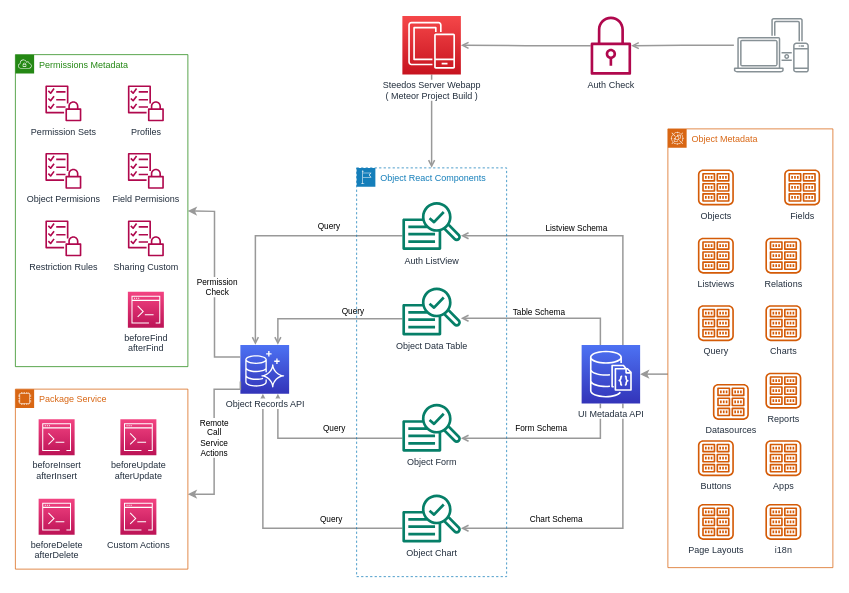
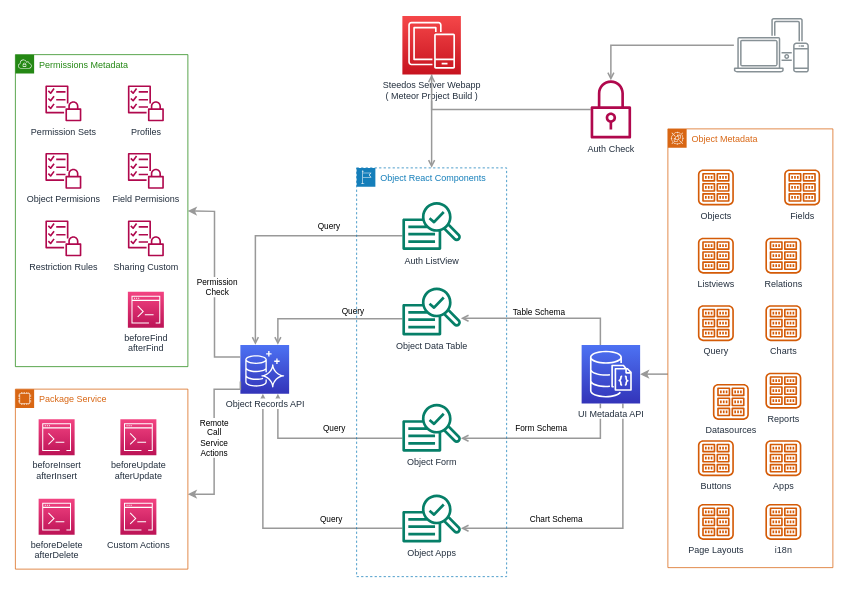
- <mxCell id="61" value="Auth Check" style="sketch=0;outlineConnect=0;fontColor=#232F3E;gradientColor=none;fillColor=#B0084D;strokeColor=none;dashed=0;verticalLabelPosition=bottom;verticalAlign=top;align=center;html=1;fontSize=12;fontStyle=0;aspect=fixed;pointerEvents=1;shape=mxgraph.aws4.opsworks_permissions;labelBackgroundColor=none;fontFamily=Helvetica;" parent="1" vertex="1"><mxGeometry x="787" y="21" width="54" height="78" as="geometry" /></mxCell>
+ <mxCell id="61" value="Auth Check" style="sketch=0;outlineConnect=0;fontColor=#232F3E;gradientColor=none;fillColor=#B0084D;strokeColor=none;dashed=0;verticalLabelPosition=bottom;verticalAlign=top;align=center;html=1;fontSize=12;fontStyle=0;aspect=fixed;pointerEvents=1;shape=mxgraph.aws4.opsworks_permissions;labelBackgroundColor=none;fontFamily=Helvetica;" parent="1" vertex="1"><mxGeometry x="787" y="106" width="54" height="78" as="geometry" /></mxCell>
- <mxCell id="3" style="edgeStyle=orthogonalEdgeStyle;rounded=0;orthogonalLoop=1;jettySize=auto;html=1;startArrow=none;startFill=0;endArrow=open;endFill=0;strokeWidth=2;strokeColor=#999999;" parent="1" source="11" target="21" edge="1"><mxGeometry relative="1" as="geometry"><Array as="points"><mxPoint x="830" y="313.5" /></Array></mxGeometry></mxCell>
- <mxCell id="4" value="Listview Schema" style="edgeLabel;html=1;align=center;verticalAlign=middle;resizable=0;points=[];fontSize=11;fontFamily=Helvetica;fontColor=default;" parent="3" vertex="1" connectable="0"><mxGeometry x="0.152" y="-1" relative="1" as="geometry"><mxPoint y="-9" as="offset" /></mxGeometry></mxCell>
- <mxCell id="23" value="Object Chart" style="sketch=0;outlineConnect=0;fontColor=#232F3E;gradientColor=none;fillColor=#067F68;strokeColor=none;dashed=0;verticalLabelPosition=bottom;verticalAlign=top;align=center;html=1;fontSize=12;fontStyle=0;aspect=fixed;pointerEvents=1;shape=mxgraph.aws4.sagemaker_train;" parent="1" vertex="1"><mxGeometry x="536" y="658" width="78" height="65" as="geometry" /></mxCell>
+ <mxCell id="23" value="Object Apps" style="sketch=0;outlineConnect=0;fontColor=#232F3E;gradientColor=none;fillColor=#067F68;strokeColor=none;dashed=0;verticalLabelPosition=bottom;verticalAlign=top;align=center;html=1;fontSize=12;fontStyle=0;aspect=fixed;pointerEvents=1;shape=mxgraph.aws4.sagemaker_train;" parent="1" vertex="1"><mxGeometry x="536" y="658" width="78" height="65" as="geometry" /></mxCell>
